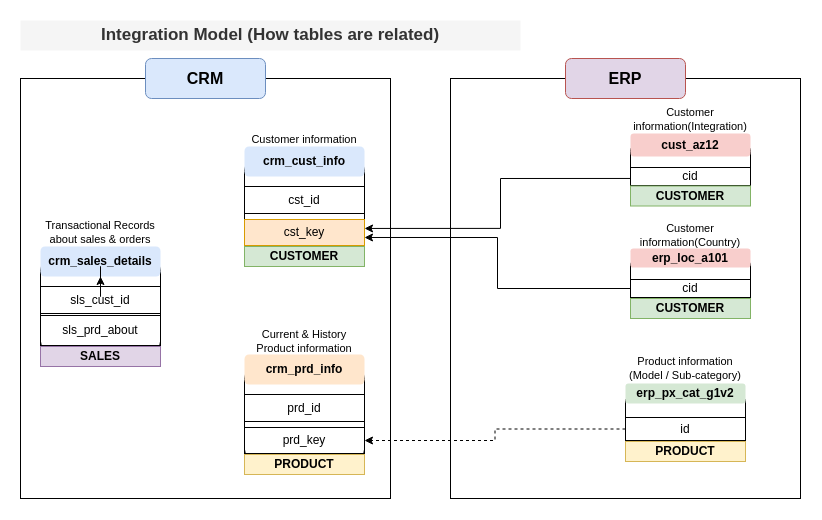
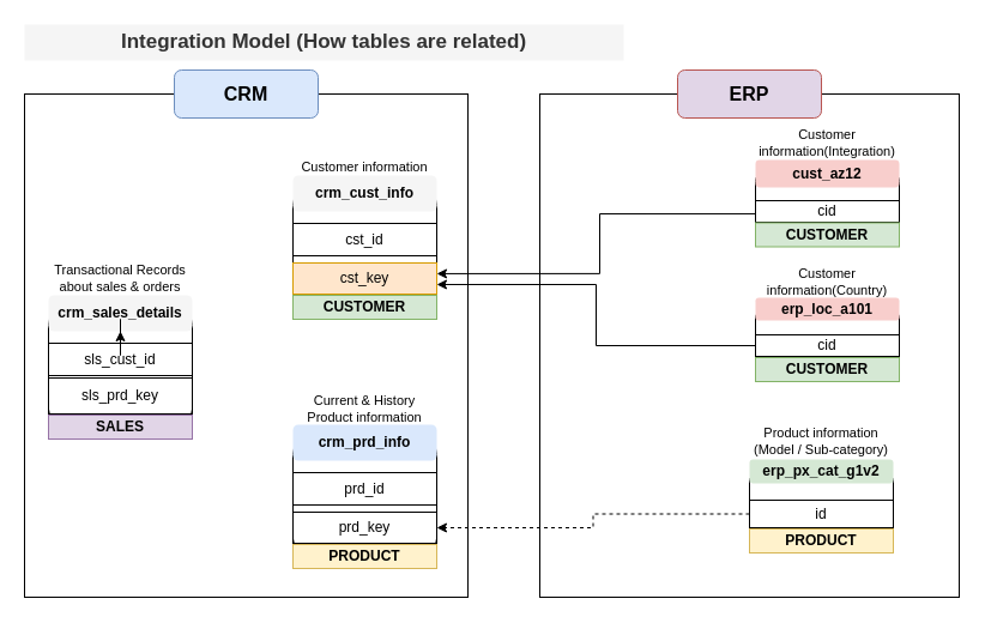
- <mxCell id="9" value="&lt;b&gt;crm_cust_info&lt;/b&gt;" style="rounded=1;whiteSpace=wrap;html=1;fillColor=#dae8fc;strokeColor=none;" parent="1" vertex="1"><mxGeometry x="244" y="146" width="120" height="30" as="geometry" /></mxCell>
+ <mxCell id="9" value="&lt;b&gt;crm_cust_info&lt;/b&gt;" style="rounded=1;whiteSpace=wrap;html=1;fillColor=#f5f5f5;strokeColor=none;" parent="1" vertex="1"><mxGeometry x="244" y="146" width="120" height="30" as="geometry" /></mxCell>
- <mxCell id="3" value="&lt;b&gt;crm_sales_details&lt;/b&gt;" style="rounded=1;whiteSpace=wrap;html=1;fillColor=#dae8fc;strokeColor=none;" parent="1" vertex="1"><mxGeometry x="40" y="246" width="120" height="30" as="geometry" /></mxCell>
+ <mxCell id="3" value="&lt;b&gt;crm_sales_details&lt;/b&gt;" style="rounded=1;whiteSpace=wrap;html=1;fillColor=#f5f5f5;strokeColor=none;" parent="1" vertex="1"><mxGeometry x="40" y="246" width="120" height="30" as="geometry" /></mxCell>
- <mxCell id="7" value="sls_prd_about" style="text;html=1;align=center;verticalAlign=middle;whiteSpace=wrap;rounded=0;strokeColor=default;" parent="1" vertex="1"><mxGeometry x="40" y="315" width="120" height="30" as="geometry" /></mxCell>
+ <mxCell id="7" value="sls_prd_key" style="text;html=1;align=center;verticalAlign=middle;whiteSpace=wrap;rounded=0;strokeColor=default;" parent="1" vertex="1"><mxGeometry x="40" y="315" width="120" height="30" as="geometry" /></mxCell>
- <mxCell id="14" value="&lt;b&gt;crm_prd_info&lt;/b&gt;" style="rounded=1;whiteSpace=wrap;html=1;fillColor=#ffe6cc;strokeColor=none;" parent="1" vertex="1"><mxGeometry x="244" y="354" width="120" height="30" as="geometry" /></mxCell>
+ <mxCell id="14" value="&lt;b&gt;crm_prd_info&lt;/b&gt;" style="rounded=1;whiteSpace=wrap;html=1;fillColor=#dae8fc;strokeColor=none;" parent="1" vertex="1"><mxGeometry x="244" y="354" width="120" height="30" as="geometry" /></mxCell>
